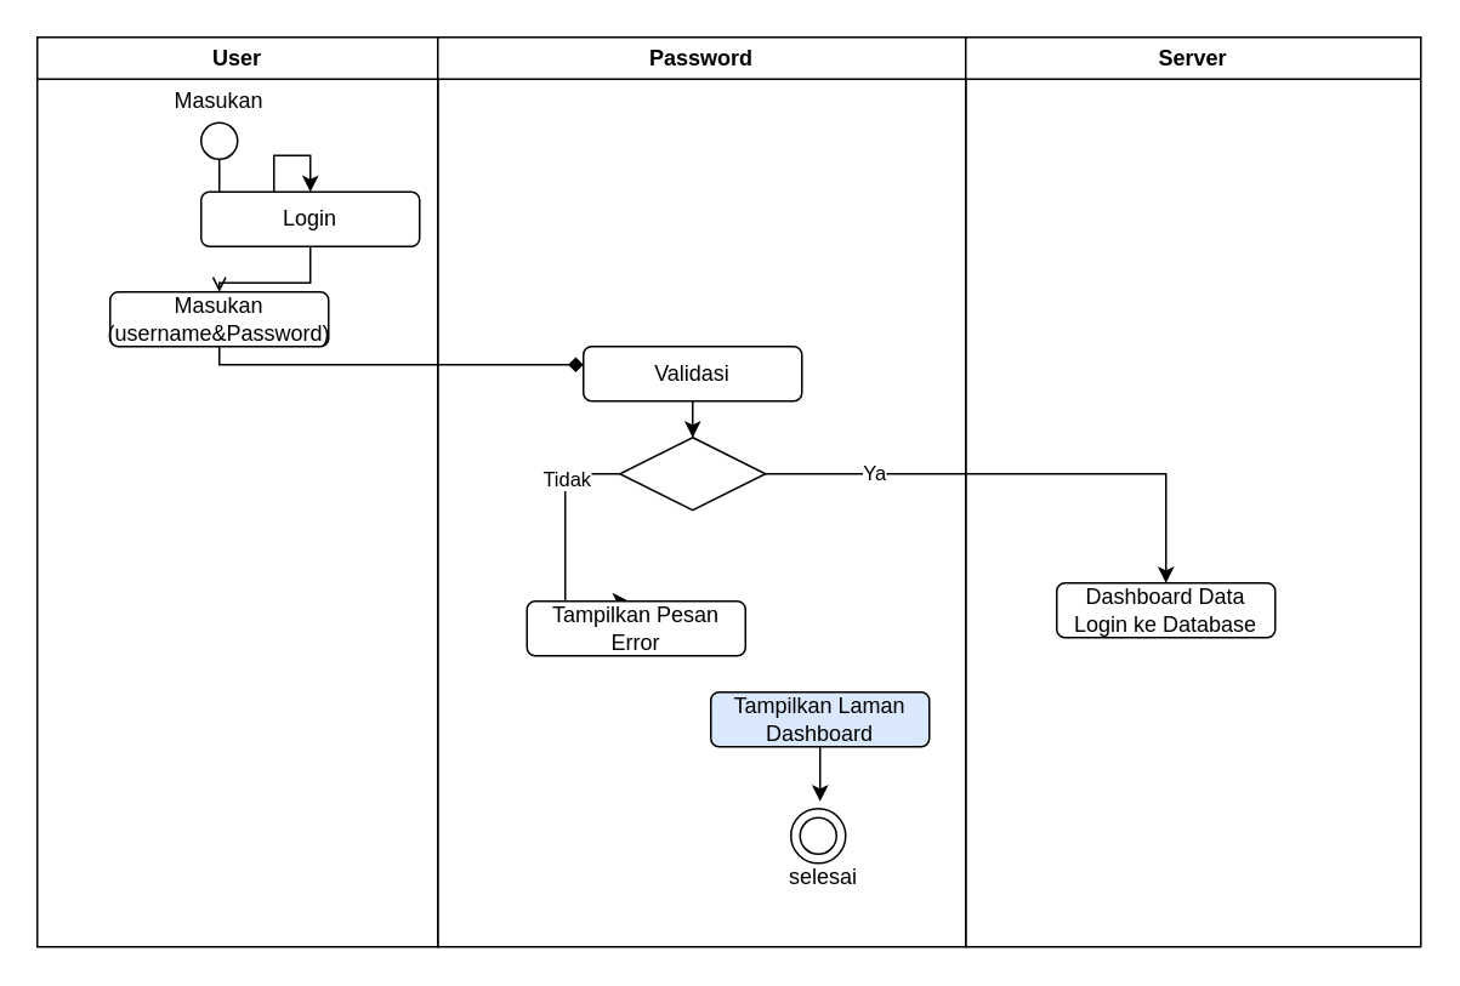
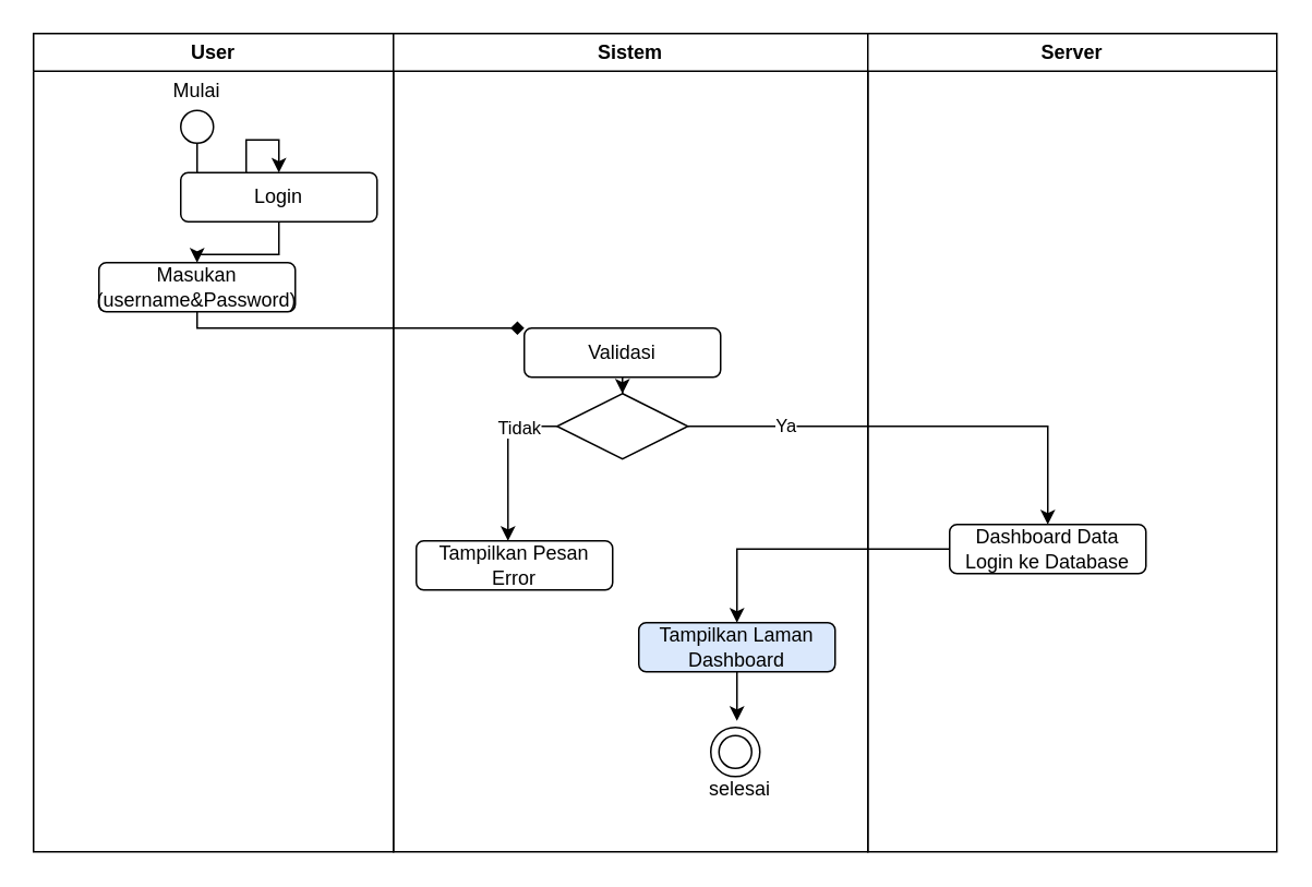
- <mxCell id="9" value="Password" style="swimlane;whiteSpace=wrap;html=1;" parent="1" vertex="1"><mxGeometry x="240" y="20" width="290" height="500" as="geometry" /></mxCell>
+ <mxCell id="9" value="Sistem" style="swimlane;whiteSpace=wrap;html=1;" parent="1" vertex="1"><mxGeometry x="240" y="20" width="290" height="500" as="geometry" /></mxCell>
- <mxCell id="8" value="Masukan" style="text;html=1;align=center;verticalAlign=middle;whiteSpace=wrap;rounded=0;" parent="2" vertex="1"><mxGeometry x="70" y="30" width="60" height="10" as="geometry" /></mxCell>
+ <mxCell id="8" value="Mulai" style="text;html=1;align=center;verticalAlign=middle;whiteSpace=wrap;rounded=0;" parent="2" vertex="1"><mxGeometry x="70" y="30" width="60" height="10" as="geometry" /></mxCell>
- <mxCell id="5" value="" style="edgeStyle=orthogonalEdgeStyle;rounded=0;orthogonalLoop=1;jettySize=auto;html=1;endArrow=open;" parent="2" source="6" target="7" edge="1"><mxGeometry relative="1" as="geometry" /></mxCell>
+ <mxCell id="5" value="" style="edgeStyle=orthogonalEdgeStyle;rounded=0;orthogonalLoop=1;jettySize=auto;html=1;" parent="2" source="6" target="7" edge="1"><mxGeometry relative="1" as="geometry" /></mxCell>
- <mxCell id="11" value="Validasi" style="rounded=1;whiteSpace=wrap;html=1;" parent="9" vertex="1"><mxGeometry x="80" y="170" width="120" height="30" as="geometry" /></mxCell>
+ <mxCell id="11" value="Validasi" style="rounded=1;whiteSpace=wrap;html=1;" parent="9" vertex="1"><mxGeometry x="80" y="180" width="120" height="30" as="geometry" /></mxCell>
+ <mxCell id="27" style="edgeStyle=orthogonalEdgeStyle;rounded=0;orthogonalLoop=1;jettySize=auto;html=1;entryX=0.5;entryY=0;entryDx=0;entryDy=0;" parent="1" source="24" target="21" edge="1"><mxGeometry relative="1" as="geometry"><Array as="points"><mxPoint x="450" y="335" /></Array></mxGeometry></mxCell>
- <mxCell id="16" value="Tampilkan Pesan Error" style="rounded=1;whiteSpace=wrap;html=1;" parent="9" vertex="1"><mxGeometry x="49" y="310" width="120" height="30" as="geometry" /></mxCell>
+ <mxCell id="16" value="Tampilkan Pesan Error" style="rounded=1;whiteSpace=wrap;html=1;" parent="9" vertex="1"><mxGeometry x="14" y="310" width="120" height="30" as="geometry" /></mxCell>
